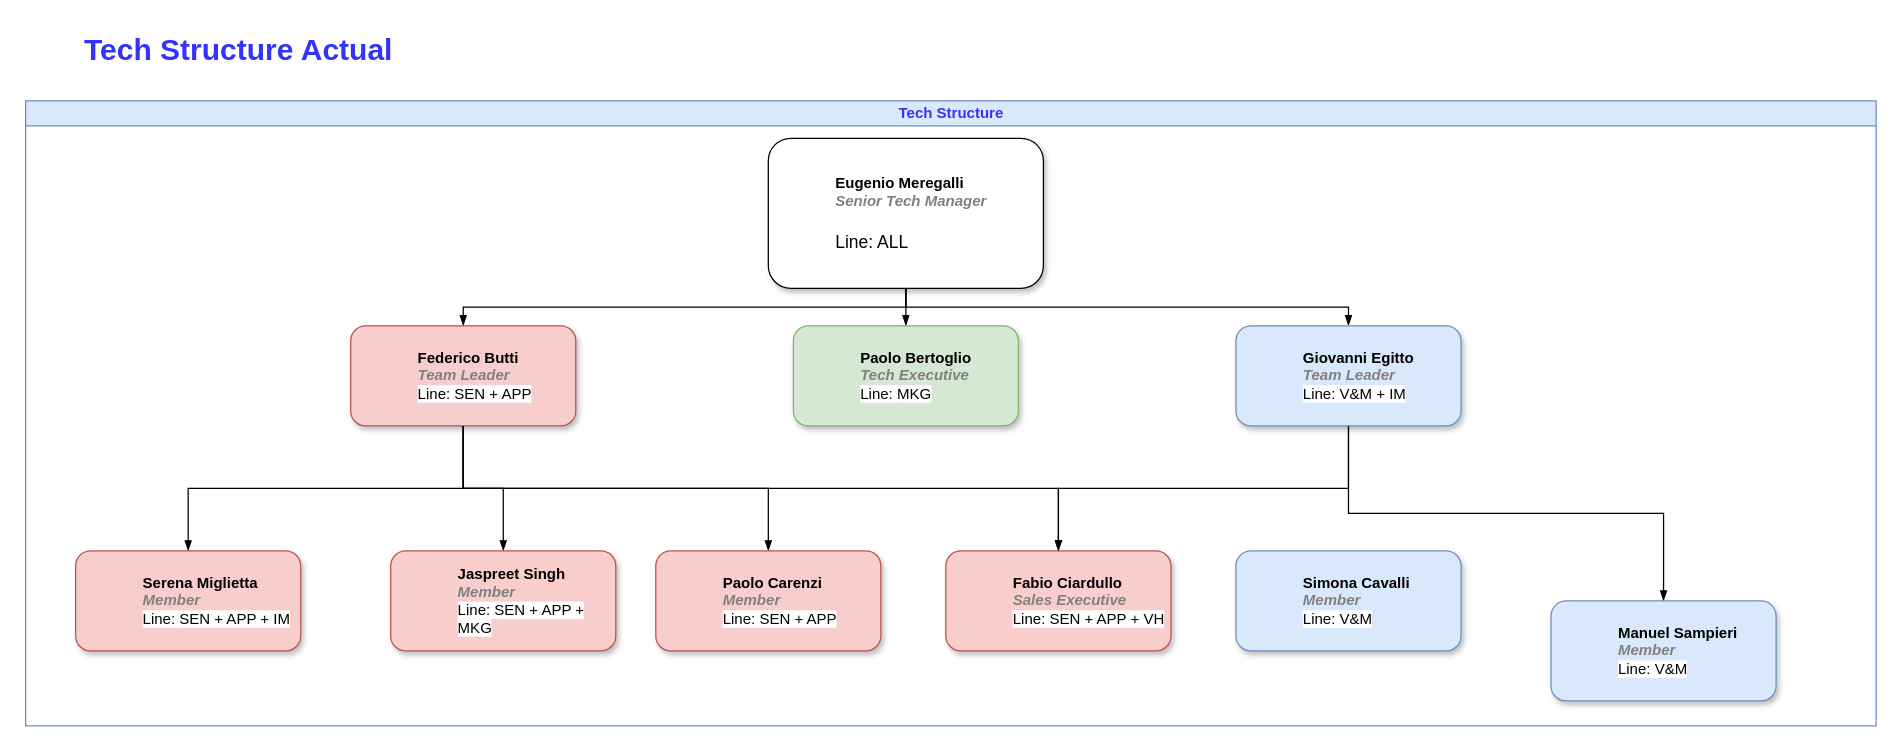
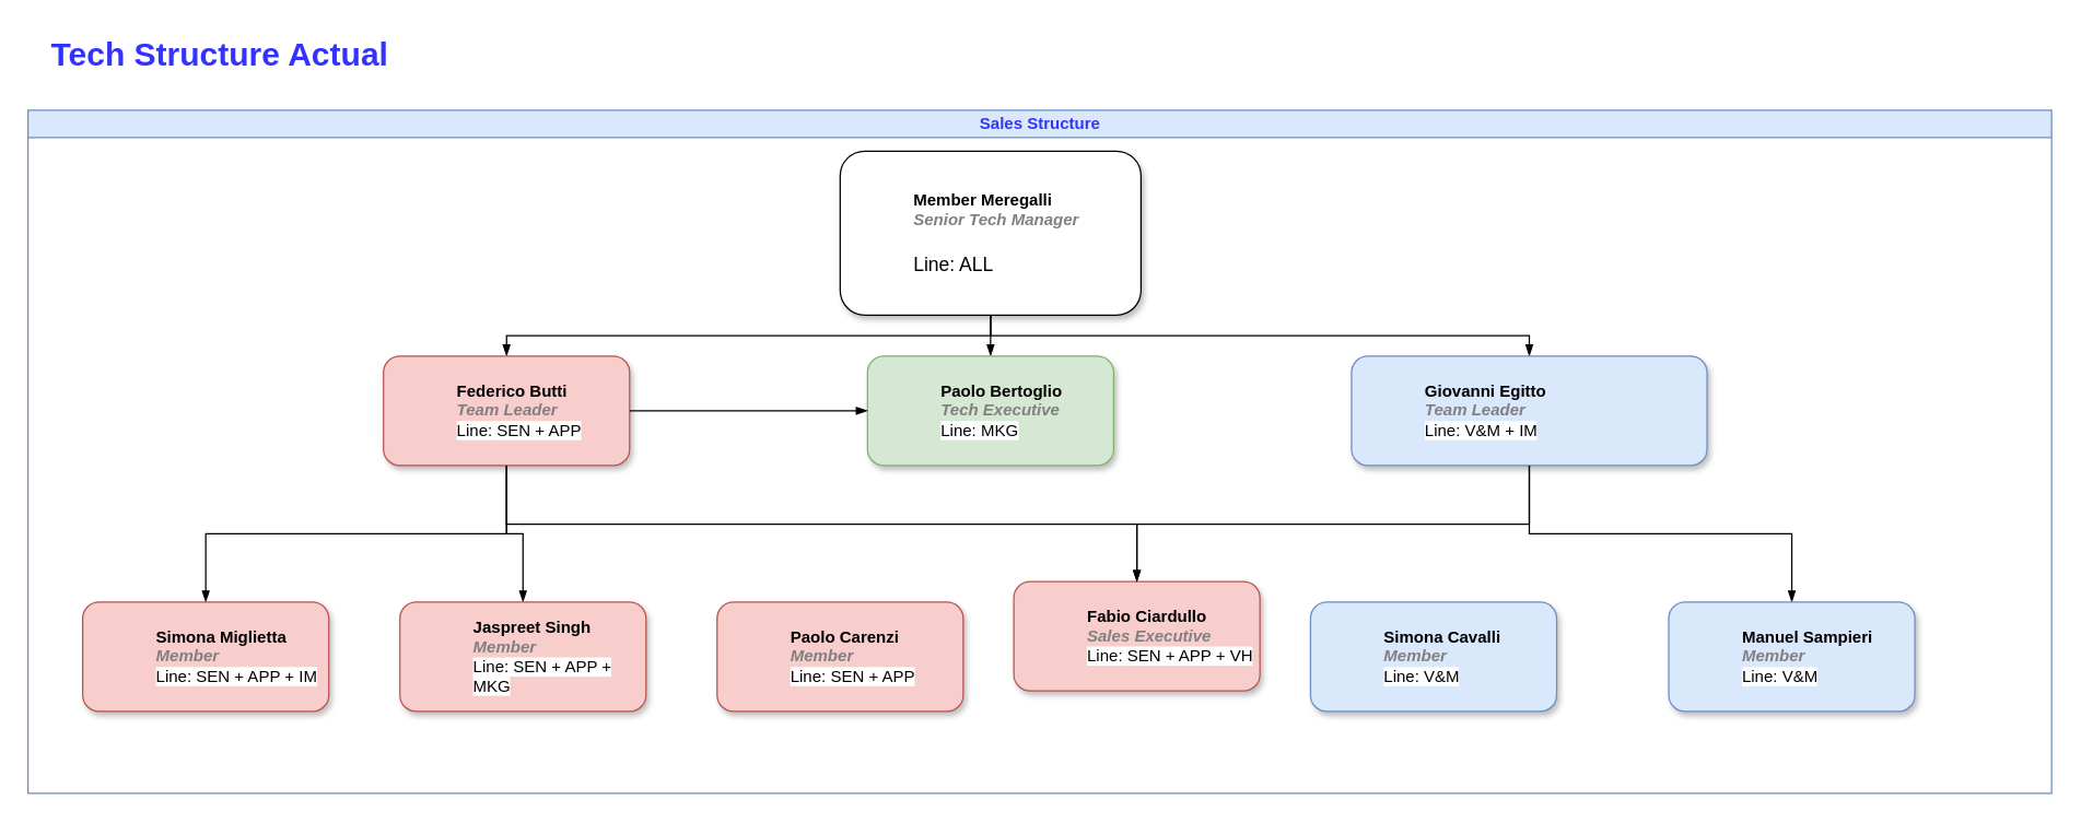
- <mxCell id="22" value="Tech Structure Actual" style="text;strokeColor=none;fillColor=none;html=1;fontSize=24;fontStyle=1;verticalAlign=middle;align=center;fontColor=#3333FF;" parent="1" vertex="1"><mxGeometry x="70" y="20" width="240" height="40" as="geometry" /></mxCell>
+ <mxCell id="22" value="Tech Structure Actual" style="text;strokeColor=none;fillColor=none;html=1;fontSize=24;fontStyle=1;verticalAlign=middle;align=center;fontColor=#3333FF;" parent="1" vertex="1"><mxGeometry x="40" y="20" width="240" height="40" as="geometry" /></mxCell>
- <mxCell id="2" value="Tech Structure" style="swimlane;html=1;startSize=20;horizontal=1;containerType=tree;glass=0;fillColor=#dae8fc;strokeColor=#6c8ebf;fontColor=#3333FF;" parent="1" vertex="1"><mxGeometry x="20" y="80" width="1480" height="500" as="geometry" /></mxCell>
+ <mxCell id="2" value="Sales Structure" style="swimlane;html=1;startSize=20;horizontal=1;containerType=tree;glass=0;fillColor=#dae8fc;strokeColor=#6c8ebf;fontColor=#3333FF;" parent="1" vertex="1"><mxGeometry x="20" y="80" width="1480" height="500" as="geometry" /></mxCell>
- <mxCell id="3" value="Eugenio Meregalli&lt;br&gt;&lt;i style=&quot;color: gray&quot;&gt;Senior Tech Manager&lt;br&gt;&lt;/i&gt;&lt;span style=&quot;font-family: , &amp;#34;blinkmacsystemfont&amp;#34; , &amp;#34;segoe ui variable&amp;#34; , &amp;#34;segoe ui&amp;#34; , , , &amp;#34;helvetica&amp;#34; , &amp;#34;arial&amp;#34; , sans-serif , &amp;#34;apple color emoji&amp;#34; , &amp;#34;segoe ui emoji&amp;#34; ; font-size: 14px ; font-weight: 400 ; background-color: rgb(255 , 255 , 255)&quot;&gt;&lt;br&gt;Line: ALL&lt;/span&gt;" style="label;whiteSpace=wrap;html=1;rounded=1;glass=0;treeMoving=1;treeFolding=1;shadow=1;" parent="2" vertex="1"><mxGeometry x="594" y="30" width="220" height="120" as="geometry" /></mxCell>
+ <mxCell id="3" value="Member Meregalli&lt;br&gt;&lt;i style=&quot;color: gray&quot;&gt;Senior Tech Manager&lt;br&gt;&lt;/i&gt;&lt;span style=&quot;font-family: , &amp;#34;blinkmacsystemfont&amp;#34; , &amp;#34;segoe ui variable&amp;#34; , &amp;#34;segoe ui&amp;#34; , , , &amp;#34;helvetica&amp;#34; , &amp;#34;arial&amp;#34; , sans-serif , &amp;#34;apple color emoji&amp;#34; , &amp;#34;segoe ui emoji&amp;#34; ; font-size: 14px ; font-weight: 400 ; background-color: rgb(255 , 255 , 255)&quot;&gt;&lt;br&gt;Line: ALL&lt;/span&gt;" style="label;whiteSpace=wrap;html=1;rounded=1;glass=0;treeMoving=1;treeFolding=1;shadow=1;" parent="2" vertex="1"><mxGeometry x="594" y="30" width="220" height="120" as="geometry" /></mxCell>
- <mxCell id="7" value="Giovanni Egitto&lt;br&gt;&lt;i style=&quot;color: gray&quot;&gt;Team Leader&lt;br&gt;&lt;/i&gt;&lt;span style=&quot;font-weight: 400 ; background-color: rgb(255 , 255 , 255)&quot;&gt;Line:&amp;nbsp;&lt;/span&gt;&lt;span style=&quot;font-weight: 400 ; background-color: rgb(255 , 255 , 255)&quot;&gt;V&amp;M + IM&lt;/span&gt;" style="label;whiteSpace=wrap;html=1;rounded=1;glass=0;treeFolding=1;treeMoving=1;fillColor=#dae8fc;strokeColor=#6c8ebf;shadow=1;" parent="2" vertex="1"><mxGeometry x="968" y="180" width="180" height="80" as="geometry" /></mxCell>
+ <mxCell id="7" value="Giovanni Egitto&lt;br&gt;&lt;i style=&quot;color: gray&quot;&gt;Team Leader&lt;br&gt;&lt;/i&gt;&lt;span style=&quot;font-weight: 400 ; background-color: rgb(255 , 255 , 255)&quot;&gt;Line:&amp;nbsp;&lt;/span&gt;&lt;span style=&quot;font-weight: 400 ; background-color: rgb(255 , 255 , 255)&quot;&gt;V&amp;M + IM&lt;/span&gt;" style="label;whiteSpace=wrap;html=1;rounded=1;glass=0;treeFolding=1;treeMoving=1;fillColor=#dae8fc;strokeColor=#6c8ebf;shadow=1;" parent="2" vertex="1"><mxGeometry x="968" y="180" width="260" height="80" as="geometry" /></mxCell>
- <mxCell id="14" value="" style="endArrow=blockThin;endFill=1;fontSize=11;edgeStyle=elbowEdgeStyle;elbow=vertical;rounded=0;" parent="2" source="5" target="15" edge="1"><mxGeometry relative="1" as="geometry"><mxPoint x="410" y="230" as="sourcePoint" /></mxGeometry></mxCell>
+ <mxCell id="14" value="" style="endArrow=blockThin;endFill=1;fontSize=11;edgeStyle=elbowEdgeStyle;elbow=vertical;rounded=0;" parent="2" source="5" target="9" edge="1"><mxGeometry relative="1" as="geometry"><mxPoint x="410" y="230" as="sourcePoint" /></mxGeometry></mxCell>
- <mxCell id="13" value="Serena Miglietta&lt;br&gt;&lt;i style=&quot;color: gray&quot;&gt;Member&lt;br&gt;&lt;/i&gt;&lt;font style=&quot;font-size: 12px&quot;&gt;&lt;span style=&quot;font-weight: 400 ; background-color: rgb(255 , 255 , 255)&quot;&gt;Line: &lt;/span&gt;&lt;span style=&quot;font-weight: 400 ; background-color: rgb(255 , 255 , 255)&quot;&gt;&lt;font style=&quot;font-size: 12px&quot;&gt;SEN + APP + IM&lt;/font&gt;&lt;/span&gt;&lt;/font&gt;" style="label;whiteSpace=wrap;html=1;rounded=1;glass=0;treeFolding=1;treeMoving=1;fillColor=#f8cecc;strokeColor=#b85450;shadow=1;" parent="2" vertex="1"><mxGeometry x="40" y="360" width="180" height="80" as="geometry" /></mxCell>
+ <mxCell id="13" value="Simona Miglietta&lt;br&gt;&lt;i style=&quot;color: gray&quot;&gt;Member&lt;br&gt;&lt;/i&gt;&lt;font style=&quot;font-size: 12px&quot;&gt;&lt;span style=&quot;font-weight: 400 ; background-color: rgb(255 , 255 , 255)&quot;&gt;Line: &lt;/span&gt;&lt;span style=&quot;font-weight: 400 ; background-color: rgb(255 , 255 , 255)&quot;&gt;&lt;font style=&quot;font-size: 12px&quot;&gt;SEN + APP + IM&lt;/font&gt;&lt;/span&gt;&lt;/font&gt;" style="label;whiteSpace=wrap;html=1;rounded=1;glass=0;treeFolding=1;treeMoving=1;fillColor=#f8cecc;strokeColor=#b85450;shadow=1;" parent="2" vertex="1"><mxGeometry x="40" y="360" width="180" height="80" as="geometry" /></mxCell>
- <mxCell id="11" value="Jaspreet Singh&lt;br&gt;&lt;i style=&quot;color: gray&quot;&gt;Member&lt;br&gt;&lt;/i&gt;&lt;font style=&quot;font-size: 12px&quot;&gt;&lt;span style=&quot;font-weight: 400 ; background-color: rgb(255 , 255 , 255)&quot;&gt;Line: &lt;/span&gt;&lt;span style=&quot;font-weight: 400 ; background-color: rgb(255 , 255 , 255)&quot;&gt;&lt;font style=&quot;font-size: 12px&quot;&gt;SEN + APP + MKG&lt;/font&gt;&lt;/span&gt;&lt;/font&gt;" style="label;whiteSpace=wrap;html=1;rounded=1;glass=0;treeFolding=1;treeMoving=1;fillColor=#f8cecc;strokeColor=#b85450;shadow=1;" parent="2" vertex="1"><mxGeometry x="292" y="360" width="180" height="80" as="geometry" /></mxCell>
+ <mxCell id="11" value="Jaspreet Singh&lt;br&gt;&lt;i style=&quot;color: gray&quot;&gt;Member&lt;br&gt;&lt;/i&gt;&lt;font style=&quot;font-size: 12px&quot;&gt;&lt;span style=&quot;font-weight: 400 ; background-color: rgb(255 , 255 , 255)&quot;&gt;Line: &lt;/span&gt;&lt;span style=&quot;font-weight: 400 ; background-color: rgb(255 , 255 , 255)&quot;&gt;&lt;font style=&quot;font-size: 12px&quot;&gt;SEN + APP + MKG&lt;/font&gt;&lt;/span&gt;&lt;/font&gt;" style="label;whiteSpace=wrap;html=1;rounded=1;glass=0;treeFolding=1;treeMoving=1;fillColor=#f8cecc;strokeColor=#b85450;shadow=1;" parent="2" vertex="1"><mxGeometry x="272" y="360" width="180" height="80" as="geometry" /></mxCell>
- <mxCell id="17" value="Fabio Ciardullo&lt;br&gt;&lt;i style=&quot;color: gray&quot;&gt;Sales Executive&lt;br&gt;&lt;/i&gt;&lt;font style=&quot;font-size: 12px&quot;&gt;&lt;span style=&quot;font-weight: 400 ; background-color: rgb(255 , 255 , 255)&quot;&gt;Line: &lt;/span&gt;&lt;span style=&quot;font-weight: 400 ; background-color: rgb(255 , 255 , 255)&quot;&gt;&lt;font style=&quot;font-size: 12px&quot;&gt;SEN + APP + VH&lt;/font&gt;&lt;/span&gt;&lt;/font&gt;" style="label;whiteSpace=wrap;html=1;rounded=1;glass=0;treeFolding=1;treeMoving=1;fillColor=#f8cecc;strokeColor=#b85450;shadow=1;" parent="2" vertex="1"><mxGeometry x="736" y="360" width="180" height="80" as="geometry" /></mxCell>
+ <mxCell id="17" value="Fabio Ciardullo&lt;br&gt;&lt;i style=&quot;color: gray&quot;&gt;Sales Executive&lt;br&gt;&lt;/i&gt;&lt;font style=&quot;font-size: 12px&quot;&gt;&lt;span style=&quot;font-weight: 400 ; background-color: rgb(255 , 255 , 255)&quot;&gt;Line: &lt;/span&gt;&lt;span style=&quot;font-weight: 400 ; background-color: rgb(255 , 255 , 255)&quot;&gt;&lt;font style=&quot;font-size: 12px&quot;&gt;SEN + APP + VH&lt;/font&gt;&lt;/span&gt;&lt;/font&gt;" style="label;whiteSpace=wrap;html=1;rounded=1;glass=0;treeFolding=1;treeMoving=1;fillColor=#f8cecc;strokeColor=#b85450;shadow=1;" parent="2" vertex="1"><mxGeometry x="721" y="345" width="180" height="80" as="geometry" /></mxCell>
- <mxCell id="19" value="Simona Cavalli&lt;br&gt;&lt;i style=&quot;color: gray&quot;&gt;Member&lt;br&gt;&lt;/i&gt;&lt;span style=&quot;font-weight: 400 ; background-color: rgb(255 , 255 , 255)&quot;&gt;Line:&amp;nbsp;&lt;/span&gt;&lt;span style=&quot;font-weight: 400 ; background-color: rgb(255 , 255 , 255)&quot;&gt;V&amp;M&lt;/span&gt;" style="label;whiteSpace=wrap;html=1;rounded=1;glass=0;treeFolding=1;treeMoving=1;fillColor=#dae8fc;strokeColor=#6c8ebf;shadow=1;" parent="2" vertex="1"><mxGeometry x="968" y="360" width="180" height="80" as="geometry" /></mxCell>
+ <mxCell id="19" value="Simona Cavalli&lt;br&gt;&lt;i style=&quot;color: gray&quot;&gt;Member&lt;br&gt;&lt;/i&gt;&lt;span style=&quot;font-weight: 400 ; background-color: rgb(255 , 255 , 255)&quot;&gt;Line:&amp;nbsp;&lt;/span&gt;&lt;span style=&quot;font-weight: 400 ; background-color: rgb(255 , 255 , 255)&quot;&gt;V&amp;M&lt;/span&gt;" style="label;whiteSpace=wrap;html=1;rounded=1;glass=0;treeFolding=1;treeMoving=1;fillColor=#dae8fc;strokeColor=#6c8ebf;shadow=1;" parent="2" vertex="1"><mxGeometry x="938" y="360" width="180" height="80" as="geometry" /></mxCell>
- <mxCell id="21" value="Manuel Sampieri&lt;br&gt;&lt;i style=&quot;color: gray&quot;&gt;Member&lt;br&gt;&lt;/i&gt;&lt;span style=&quot;font-weight: 400 ; background-color: rgb(255 , 255 , 255)&quot;&gt;Line:&amp;nbsp;&lt;/span&gt;&lt;span style=&quot;font-weight: 400 ; background-color: rgb(255 , 255 , 255)&quot;&gt;V&amp;M&lt;/span&gt;" style="label;whiteSpace=wrap;html=1;rounded=1;glass=0;treeFolding=1;treeMoving=1;fillColor=#dae8fc;strokeColor=#6c8ebf;shadow=1;" parent="2" vertex="1"><mxGeometry x="1220" y="400" width="180" height="80" as="geometry" /></mxCell>
+ <mxCell id="21" value="Manuel Sampieri&lt;br&gt;&lt;i style=&quot;color: gray&quot;&gt;Member&lt;br&gt;&lt;/i&gt;&lt;span style=&quot;font-weight: 400 ; background-color: rgb(255 , 255 , 255)&quot;&gt;Line:&amp;nbsp;&lt;/span&gt;&lt;span style=&quot;font-weight: 400 ; background-color: rgb(255 , 255 , 255)&quot;&gt;V&amp;M&lt;/span&gt;" style="label;whiteSpace=wrap;html=1;rounded=1;glass=0;treeFolding=1;treeMoving=1;fillColor=#dae8fc;strokeColor=#6c8ebf;shadow=1;" parent="2" vertex="1"><mxGeometry x="1200" y="360" width="180" height="80" as="geometry" /></mxCell>
